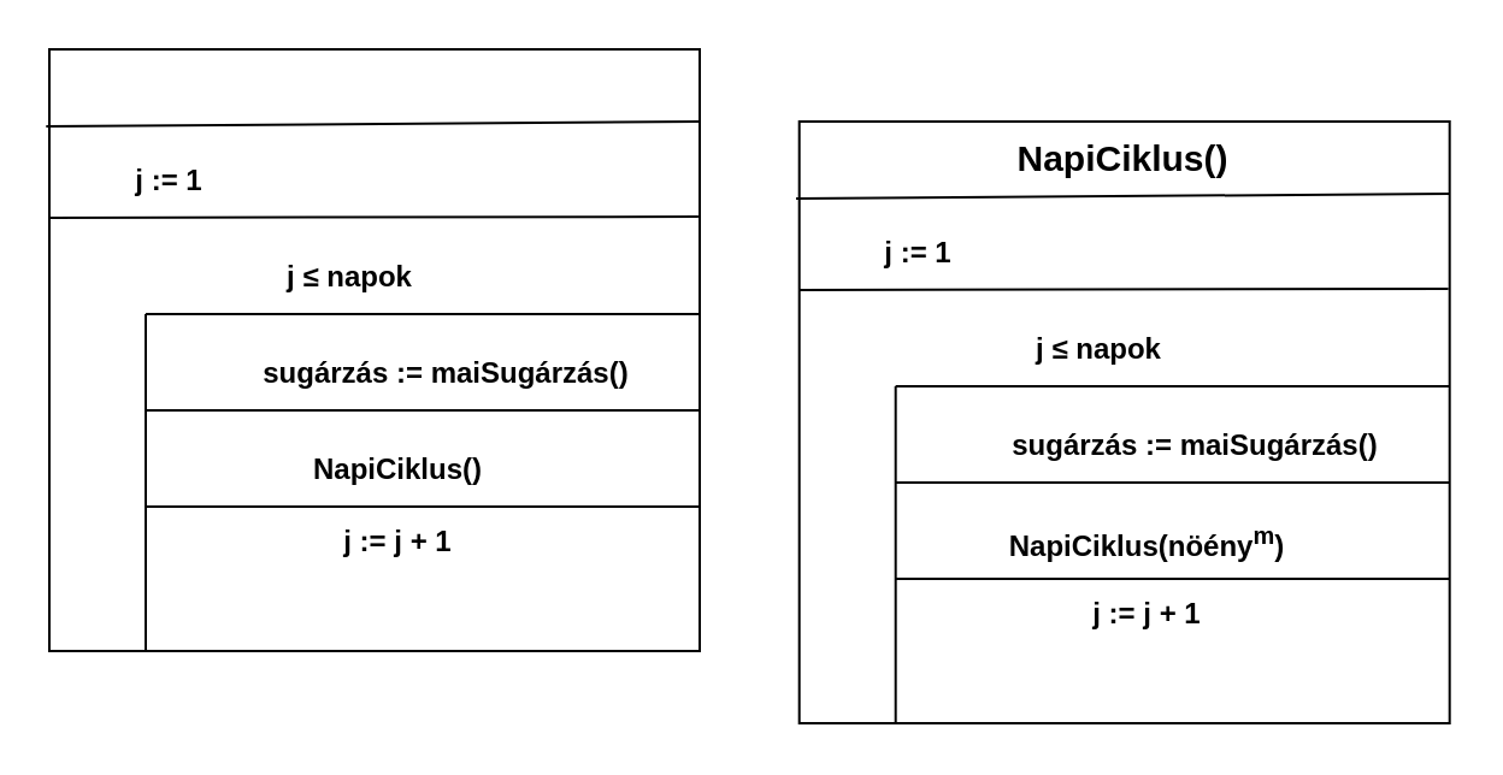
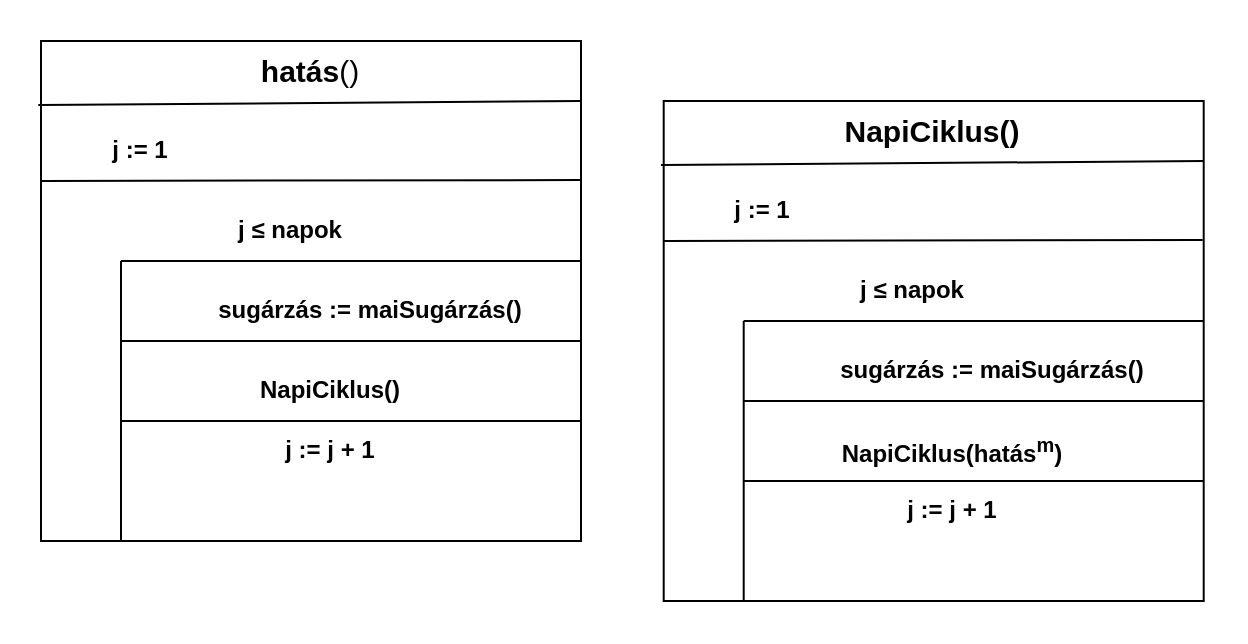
+ <mxCell id="3" value="&lt;font style=&quot;font-size: 15px;&quot;&gt;&lt;b&gt;&lt;font style=&quot;font-size: 15px;&quot;&gt;hatás&lt;/font&gt;&lt;/b&gt;()&lt;/font&gt;" style="text;html=1;align=center;verticalAlign=middle;whiteSpace=wrap;rounded=0;" vertex="1" parent="1"><mxGeometry x="125" y="20" width="60" height="30" as="geometry" /></mxCell>
- <mxCell id="26" value="&lt;b&gt;NapiCiklus(nöény&lt;sup&gt;m&lt;/sup&gt;)&lt;/b&gt;" style="text;html=1;align=center;verticalAlign=middle;whiteSpace=wrap;rounded=0;" vertex="1" parent="1"><mxGeometry x="391.35" y="210" width="170" height="30" as="geometry" /></mxCell>
+ <mxCell id="26" value="&lt;b&gt;NapiCiklus(hatás&lt;sup&gt;m&lt;/sup&gt;)&lt;/b&gt;" style="text;html=1;align=center;verticalAlign=middle;whiteSpace=wrap;rounded=0;" vertex="1" parent="1"><mxGeometry x="391.35" y="210" width="170" height="30" as="geometry" /></mxCell>
